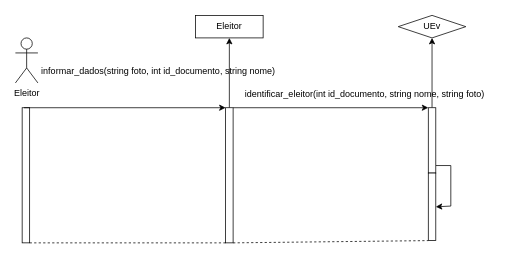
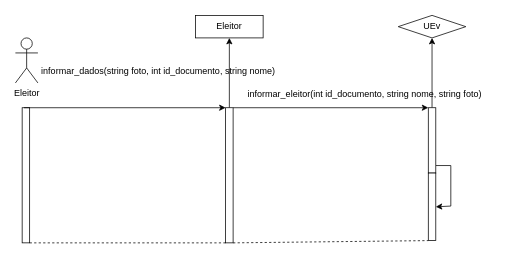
- <mxCell id="12" value="identificar_eleitor(int id_documento, string nome, string foto)" style="text;html=1;align=center;verticalAlign=middle;resizable=0;points=[];autosize=1;strokeColor=none;fillColor=none;" vertex="1" parent="1"><mxGeometry x="310" y="110" width="350" height="30" as="geometry" /></mxCell>
+ <mxCell id="12" value="informar_eleitor(int id_documento, string nome, string foto)" style="text;html=1;align=center;verticalAlign=middle;resizable=0;points=[];autosize=1;strokeColor=none;fillColor=none;" vertex="1" parent="1"><mxGeometry x="310" y="110" width="350" height="30" as="geometry" /></mxCell>
